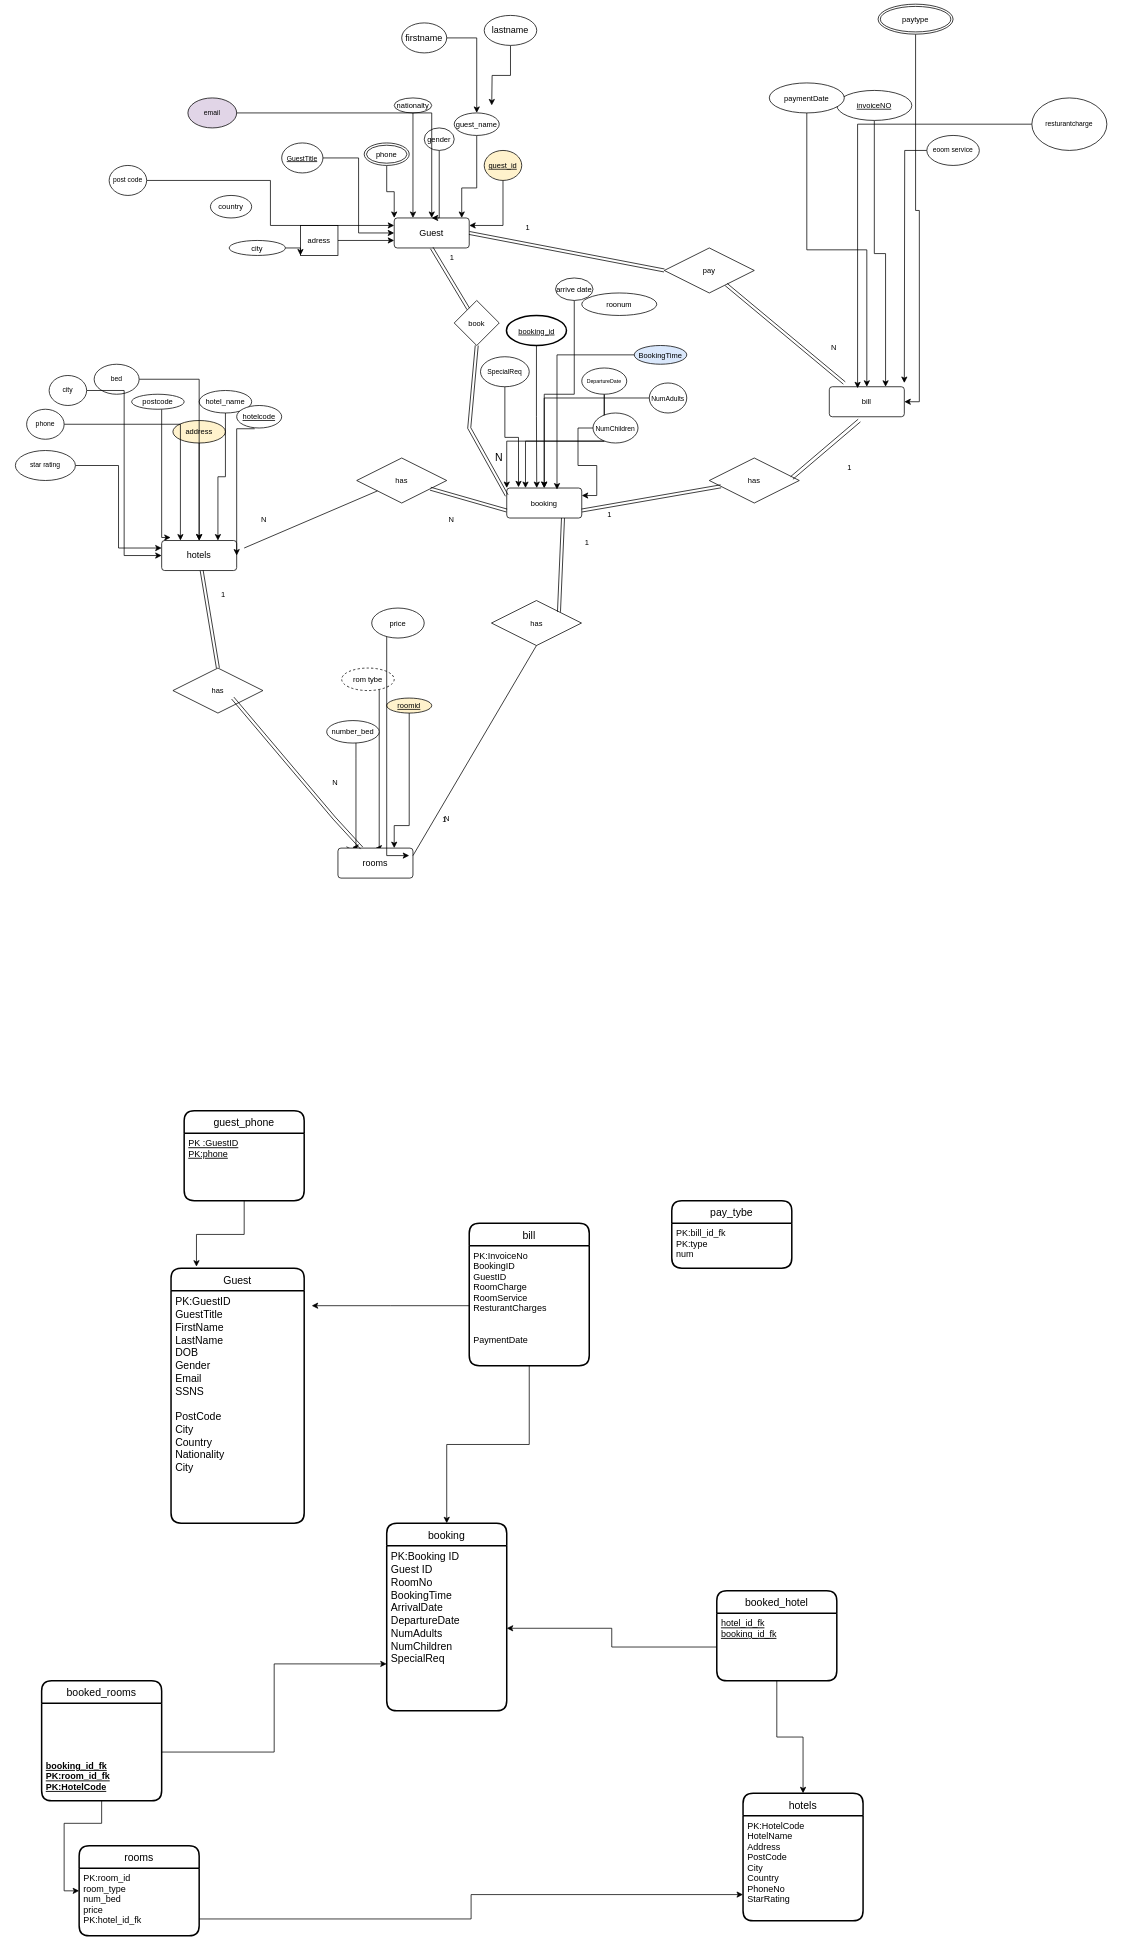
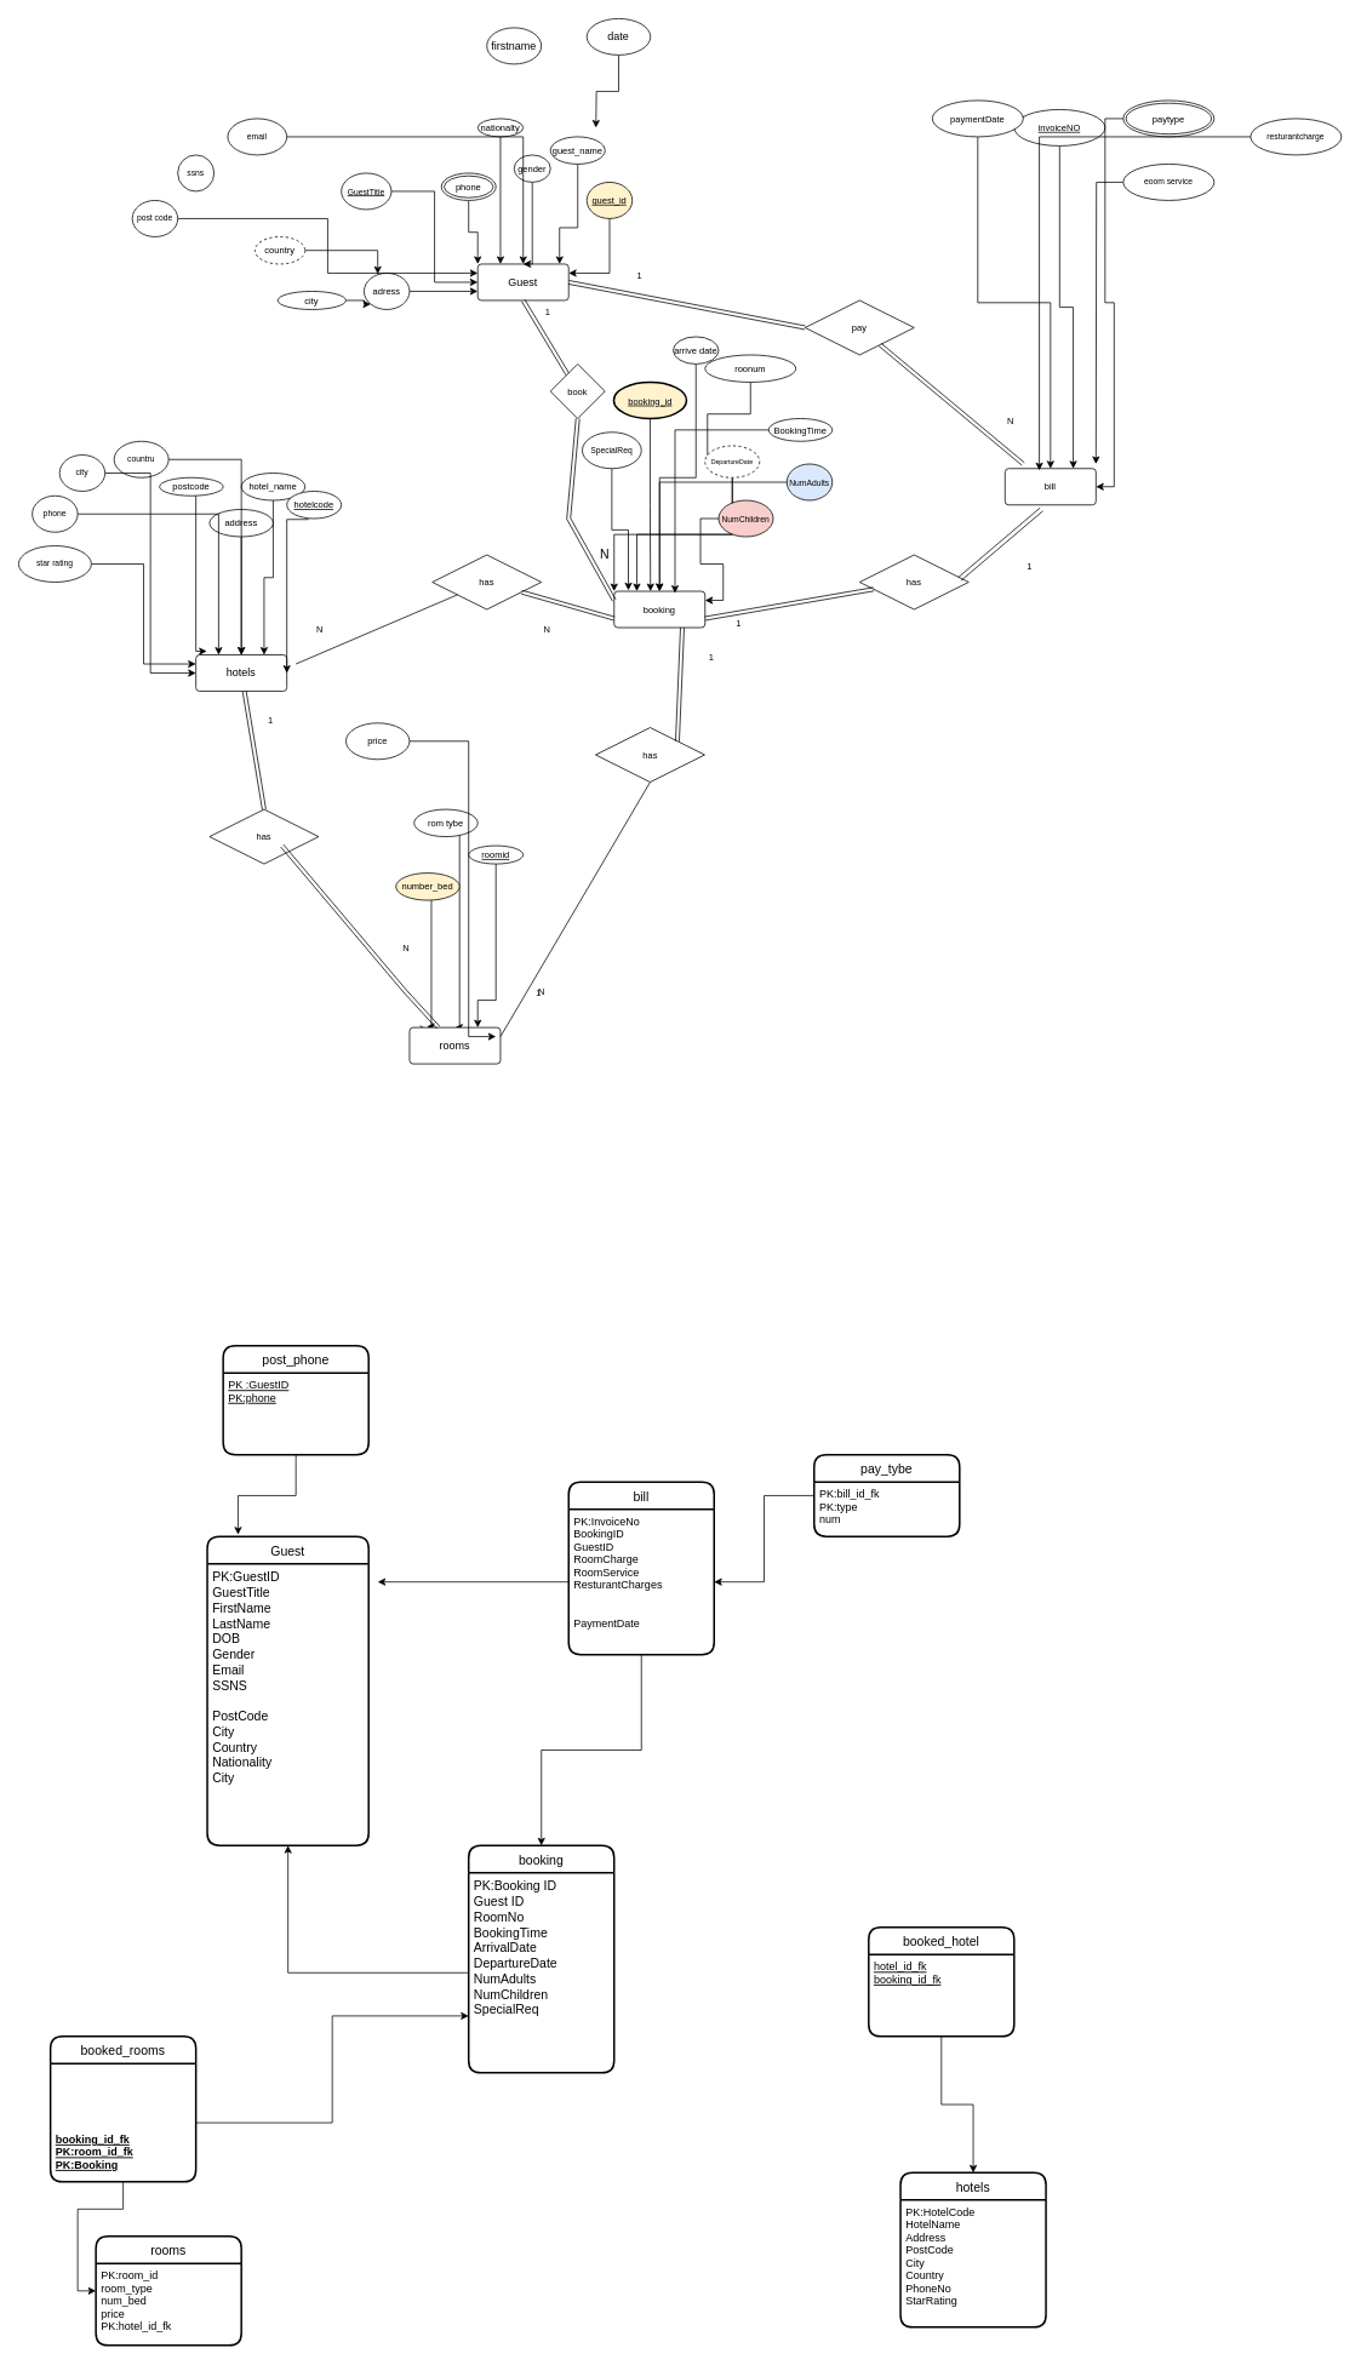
- <mxCell id="71" value="paytype" style="ellipse;shape=doubleEllipse;margin=3;whiteSpace=wrap;html=1;align=center;fontSize=10;" parent="1" vertex="1"><mxGeometry x="1170" y="5" width="100" height="40" as="geometry" /></mxCell>
+ <mxCell id="71" value="paytype" style="ellipse;shape=doubleEllipse;margin=3;whiteSpace=wrap;html=1;align=center;fontSize=10;" parent="1" vertex="1"><mxGeometry x="1235" y="110" width="100" height="40" as="geometry" /></mxCell>
- <mxCell id="114" value="lastname" style="ellipse;whiteSpace=wrap;html=1;align=center;" parent="1" vertex="1"><mxGeometry x="645" y="20" width="70" height="40" as="geometry" /></mxCell>
+ <mxCell id="114" value="date" style="ellipse;whiteSpace=wrap;html=1;align=center;" parent="1" vertex="1"><mxGeometry x="645" y="20" width="70" height="40" as="geometry" /></mxCell>
- <mxCell id="111" style="edgeStyle=orthogonalEdgeStyle;rounded=0;orthogonalLoop=1;jettySize=auto;html=1;" parent="1" source="112" target="4" edge="1"><mxGeometry relative="1" as="geometry" /></mxCell>
- <mxCell id="117" value="email" style="ellipse;whiteSpace=wrap;html=1;align=center;fontSize=9;fillColor=#e1d5e7;" parent="1" vertex="1"><mxGeometry x="250" y="130" width="65" height="40" as="geometry" /></mxCell>
+ <mxCell id="117" value="email" style="ellipse;whiteSpace=wrap;html=1;align=center;fontSize=9;" parent="1" vertex="1"><mxGeometry x="250" y="130" width="65" height="40" as="geometry" /></mxCell>
- <mxCell id="123" value="resturantcharge" style="ellipse;whiteSpace=wrap;html=1;align=center;fontSize=9;" parent="1" vertex="1"><mxGeometry x="1375" y="130" width="100" height="70" as="geometry" /></mxCell>
+ <mxCell id="123" value="resturantcharge" style="ellipse;whiteSpace=wrap;html=1;align=center;fontSize=9;" parent="1" vertex="1"><mxGeometry x="1375" y="130" width="100" height="40" as="geometry" /></mxCell>
+ <mxCell id="115" value="ssns" style="ellipse;whiteSpace=wrap;html=1;align=center;fontSize=9;" parent="1" vertex="1"><mxGeometry x="195" y="170" width="40" height="40" as="geometry" /></mxCell>
- <mxCell id="121" value="eoom service" style="ellipse;whiteSpace=wrap;html=1;align=center;fontSize=9;" parent="1" vertex="1"><mxGeometry x="1235" y="180" width="70" height="40" as="geometry" /></mxCell>
+ <mxCell id="121" value="eoom service" style="ellipse;whiteSpace=wrap;html=1;align=center;fontSize=9;" parent="1" vertex="1"><mxGeometry x="1235" y="180" width="100" height="40" as="geometry" /></mxCell>
- <mxCell id="15" value="country" style="ellipse;whiteSpace=wrap;html=1;align=center;fontSize=10;" parent="1" vertex="1"><mxGeometry x="280" y="260" width="55" height="30" as="geometry" /></mxCell>
+ <mxCell id="15" value="country" style="ellipse;whiteSpace=wrap;html=1;align=center;fontSize=10;dashed=1;" parent="1" vertex="1"><mxGeometry x="280" y="260" width="55" height="30" as="geometry" /></mxCell>
+ <mxCell id="14" style="edgeStyle=orthogonalEdgeStyle;rounded=0;orthogonalLoop=1;jettySize=auto;html=1;exitX=1;exitY=0.5;exitDx=0;exitDy=0;entryX=0.3;entryY=0.025;entryDx=0;entryDy=0;entryPerimeter=0;fontSize=10;" parent="1" source="15" target="13" edge="1"><mxGeometry relative="1" as="geometry" /></mxCell>
- <mxCell id="13" value="adress" style="whiteSpace=wrap;html=1;align=center;fontSize=10;rounded=0;" parent="1" vertex="1"><mxGeometry x="400" y="300" width="50" height="40" as="geometry" /></mxCell>
+ <mxCell id="13" value="adress" style="ellipse;whiteSpace=wrap;html=1;align=center;fontSize=10;" parent="1" vertex="1"><mxGeometry x="400" y="300" width="50" height="40" as="geometry" /></mxCell>
- <mxCell id="104" value="&lt;font style=&quot;font-size: 10px&quot;&gt;booking_id&lt;/font&gt;" style="ellipse;whiteSpace=wrap;html=1;align=center;fontStyle=4;fontSize=14;strokeWidth=2;" parent="1" vertex="1"><mxGeometry x="674.63" y="420" width="80" height="40" as="geometry" /></mxCell>
+ <mxCell id="104" value="&lt;font style=&quot;font-size: 10px&quot;&gt;booking_id&lt;/font&gt;" style="ellipse;whiteSpace=wrap;html=1;align=center;fontStyle=4;fontSize=14;strokeWidth=2;fillColor=#fff2cc;" parent="1" vertex="1"><mxGeometry x="674.63" y="420" width="80" height="40" as="geometry" /></mxCell>
+ <mxCell id="142" value="" style="edgeStyle=orthogonalEdgeStyle;rounded=0;orthogonalLoop=1;jettySize=auto;html=1;entryX=0;entryY=0.25;entryDx=0;entryDy=0;fontSize=9;endArrow=none;" parent="1" source="134" target="141" edge="1"><mxGeometry relative="1" as="geometry"><mxPoint x="825" y="430" as="sourcePoint" /><mxPoint x="675" y="660" as="targetPoint" /></mxGeometry></mxCell>
- <mxCell id="31" value="&lt;span style=&quot;text-align: left&quot;&gt;BookingTime&lt;/span&gt;" style="ellipse;whiteSpace=wrap;html=1;align=center;fontSize=10;fillColor=#dae8fc;" parent="1" vertex="1"><mxGeometry x="845" y="460" width="70" height="25" as="geometry" /></mxCell>
+ <mxCell id="31" value="&lt;span style=&quot;text-align: left&quot;&gt;BookingTime&lt;/span&gt;" style="ellipse;whiteSpace=wrap;html=1;align=center;fontSize=10;" parent="1" vertex="1"><mxGeometry x="845" y="460" width="70" height="25" as="geometry" /></mxCell>
- <mxCell id="125" value="bed" style="ellipse;whiteSpace=wrap;html=1;align=center;fontSize=9;" parent="1" vertex="1"><mxGeometry x="125" y="485" width="60" height="40" as="geometry" /></mxCell>
+ <mxCell id="125" value="countru" style="ellipse;whiteSpace=wrap;html=1;align=center;fontSize=9;" parent="1" vertex="1"><mxGeometry x="125" y="485" width="60" height="40" as="geometry" /></mxCell>
- <mxCell id="141" value="&lt;span style=&quot;text-align: left ; font-size: 7px&quot;&gt;DepartureDate&lt;/span&gt;" style="ellipse;whiteSpace=wrap;html=1;align=center;fontSize=9;" parent="1" vertex="1"><mxGeometry x="775" y="490" width="60" height="35" as="geometry" /></mxCell>
+ <mxCell id="141" value="&lt;span style=&quot;text-align: left ; font-size: 7px&quot;&gt;DepartureDate&lt;/span&gt;" style="ellipse;whiteSpace=wrap;html=1;align=center;fontSize=9;dashed=1;" parent="1" vertex="1"><mxGeometry x="775" y="490" width="60" height="35" as="geometry" /></mxCell>
- <mxCell id="136" value="&lt;span style=&quot;text-align: left ; font-size: 9px&quot;&gt;NumAdults&lt;/span&gt;" style="ellipse;whiteSpace=wrap;html=1;align=center;fontSize=10;" parent="1" vertex="1"><mxGeometry x="865" y="510" width="50" height="40" as="geometry" /></mxCell>
+ <mxCell id="136" value="&lt;span style=&quot;text-align: left ; font-size: 9px&quot;&gt;NumAdults&lt;/span&gt;" style="ellipse;whiteSpace=wrap;html=1;align=center;fontSize=10;fillColor=#dae8fc;" parent="1" vertex="1"><mxGeometry x="865" y="510" width="50" height="40" as="geometry" /></mxCell>
- <mxCell id="138" value="&lt;span style=&quot;text-align: left ; font-size: 9px&quot;&gt;NumChildren&lt;/span&gt;" style="ellipse;whiteSpace=wrap;html=1;align=center;fontSize=10;" parent="1" vertex="1"><mxGeometry x="790" y="550" width="60" height="40" as="geometry" /></mxCell>
+ <mxCell id="138" value="&lt;span style=&quot;text-align: left ; font-size: 9px&quot;&gt;NumChildren&lt;/span&gt;" style="ellipse;whiteSpace=wrap;html=1;align=center;fontSize=10;fillColor=#f8cecc;" parent="1" vertex="1"><mxGeometry x="790" y="550" width="60" height="40" as="geometry" /></mxCell>
- <mxCell id="22" value="address" style="ellipse;whiteSpace=wrap;html=1;align=center;fontSize=10;fillColor=#fff2cc;" parent="1" vertex="1"><mxGeometry x="230" y="560" width="70" height="30" as="geometry" /></mxCell>
+ <mxCell id="22" value="address" style="ellipse;whiteSpace=wrap;html=1;align=center;fontSize=10;" parent="1" vertex="1"><mxGeometry x="230" y="560" width="70" height="30" as="geometry" /></mxCell>
- <mxCell id="78" value="price" style="ellipse;whiteSpace=wrap;html=1;align=center;fontSize=10;" parent="1" vertex="1"><mxGeometry x="495" y="810" width="70" height="40" as="geometry" /></mxCell>
+ <mxCell id="78" value="price" style="ellipse;whiteSpace=wrap;html=1;align=center;fontSize=10;" parent="1" vertex="1"><mxGeometry x="380" y="795" width="70" height="40" as="geometry" /></mxCell>
- <mxCell id="45" value="&lt;font style=&quot;font-size: 10px&quot;&gt;rom tybe&lt;/font&gt;" style="ellipse;whiteSpace=wrap;html=1;align=center;dashed=1;" parent="1" vertex="1"><mxGeometry x="455" y="890" width="70" height="30" as="geometry" /></mxCell>
+ <mxCell id="45" value="&lt;font style=&quot;font-size: 10px&quot;&gt;rom tybe&lt;/font&gt;" style="ellipse;whiteSpace=wrap;html=1;align=center;" parent="1" vertex="1"><mxGeometry x="455" y="890" width="70" height="30" as="geometry" /></mxCell>
- <mxCell id="42" value="&lt;font style=&quot;font-size: 10px&quot;&gt;roomid&lt;/font&gt;" style="ellipse;whiteSpace=wrap;html=1;align=center;fontStyle=4;fillColor=#fff2cc;" parent="1" vertex="1"><mxGeometry x="515" y="930" width="60" height="20" as="geometry" /></mxCell>
+ <mxCell id="42" value="&lt;font style=&quot;font-size: 10px&quot;&gt;roomid&lt;/font&gt;" style="ellipse;whiteSpace=wrap;html=1;align=center;fontStyle=4;" parent="1" vertex="1"><mxGeometry x="515" y="930" width="60" height="20" as="geometry" /></mxCell>
- <mxCell id="47" value="&lt;font style=&quot;font-size: 10px&quot;&gt;number_bed&lt;/font&gt;" style="ellipse;whiteSpace=wrap;html=1;align=center;" parent="1" vertex="1"><mxGeometry x="435" y="960" width="70" height="30" as="geometry" /></mxCell>
+ <mxCell id="47" value="&lt;font style=&quot;font-size: 10px&quot;&gt;number_bed&lt;/font&gt;" style="ellipse;whiteSpace=wrap;html=1;align=center;fillColor=#fff2cc;" parent="1" vertex="1"><mxGeometry x="435" y="960" width="70" height="30" as="geometry" /></mxCell>
- <mxCell id="106" value="guest_phone" style="swimlane;childLayout=stackLayout;horizontal=1;startSize=30;horizontalStack=0;rounded=1;fontSize=14;fontStyle=0;strokeWidth=2;resizeParent=0;resizeLast=1;shadow=0;dashed=0;align=center;" parent="1" vertex="1"><mxGeometry x="245" y="1480" width="160" height="120" as="geometry" /></mxCell>
+ <mxCell id="106" value="post_phone" style="swimlane;childLayout=stackLayout;horizontal=1;startSize=30;horizontalStack=0;rounded=1;fontSize=14;fontStyle=0;strokeWidth=2;resizeParent=0;resizeLast=1;shadow=0;dashed=0;align=center;" parent="1" vertex="1"><mxGeometry x="245" y="1480" width="160" height="120" as="geometry" /></mxCell>
+ <mxCell id="95" style="edgeStyle=orthogonalEdgeStyle;rounded=0;orthogonalLoop=1;jettySize=auto;html=1;entryX=1;entryY=0.5;entryDx=0;entryDy=0;fontSize=14;" parent="1" source="96" target="94" edge="1"><mxGeometry relative="1" as="geometry" /></mxCell>
+ <mxCell id="105" style="edgeStyle=orthogonalEdgeStyle;rounded=0;orthogonalLoop=1;jettySize=auto;html=1;fontSize=14;" parent="1" source="82" target="80" edge="1"><mxGeometry relative="1" as="geometry" /></mxCell>
- <mxCell id="89" style="edgeStyle=orthogonalEdgeStyle;rounded=0;orthogonalLoop=1;jettySize=auto;html=1;entryX=1;entryY=0.5;entryDx=0;entryDy=0;fontSize=14;" parent="1" source="88" target="82" edge="1"><mxGeometry relative="1" as="geometry" /></mxCell>
- <mxCell id="101" value="&#10;&#10;&#10;&#10;&#10;booking_id_fk&#10;PK:room_id_fk&#10;PK:HotelCode" style="align=left;strokeColor=none;fillColor=none;spacingLeft=4;fontSize=12;verticalAlign=top;resizable=0;rotatable=0;part=1;fontStyle=5" parent="100" vertex="1"><mxGeometry y="30" width="160" height="130" as="geometry" /></mxCell>
+ <mxCell id="101" value="&#10;&#10;&#10;&#10;&#10;booking_id_fk&#10;PK:room_id_fk&#10;PK:Booking" style="align=left;strokeColor=none;fillColor=none;spacingLeft=4;fontSize=12;verticalAlign=top;resizable=0;rotatable=0;part=1;fontStyle=5" parent="100" vertex="1"><mxGeometry y="30" width="160" height="130" as="geometry" /></mxCell>
- <mxCell id="90" style="edgeStyle=orthogonalEdgeStyle;rounded=0;orthogonalLoop=1;jettySize=auto;html=1;exitX=1;exitY=0.75;exitDx=0;exitDy=0;entryX=0;entryY=0.75;entryDx=0;entryDy=0;fontSize=14;" parent="1" source="84" target="86" edge="1"><mxGeometry relative="1" as="geometry" /></mxCell>
